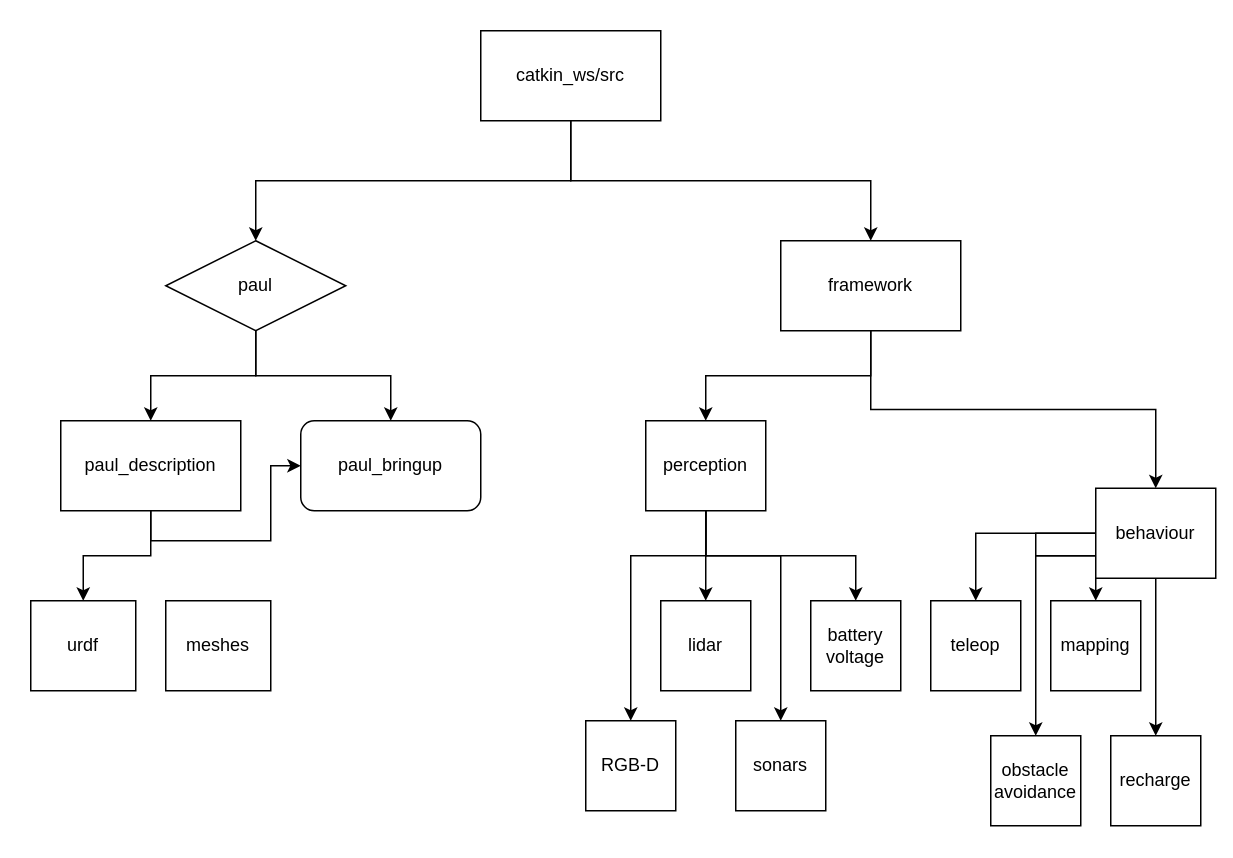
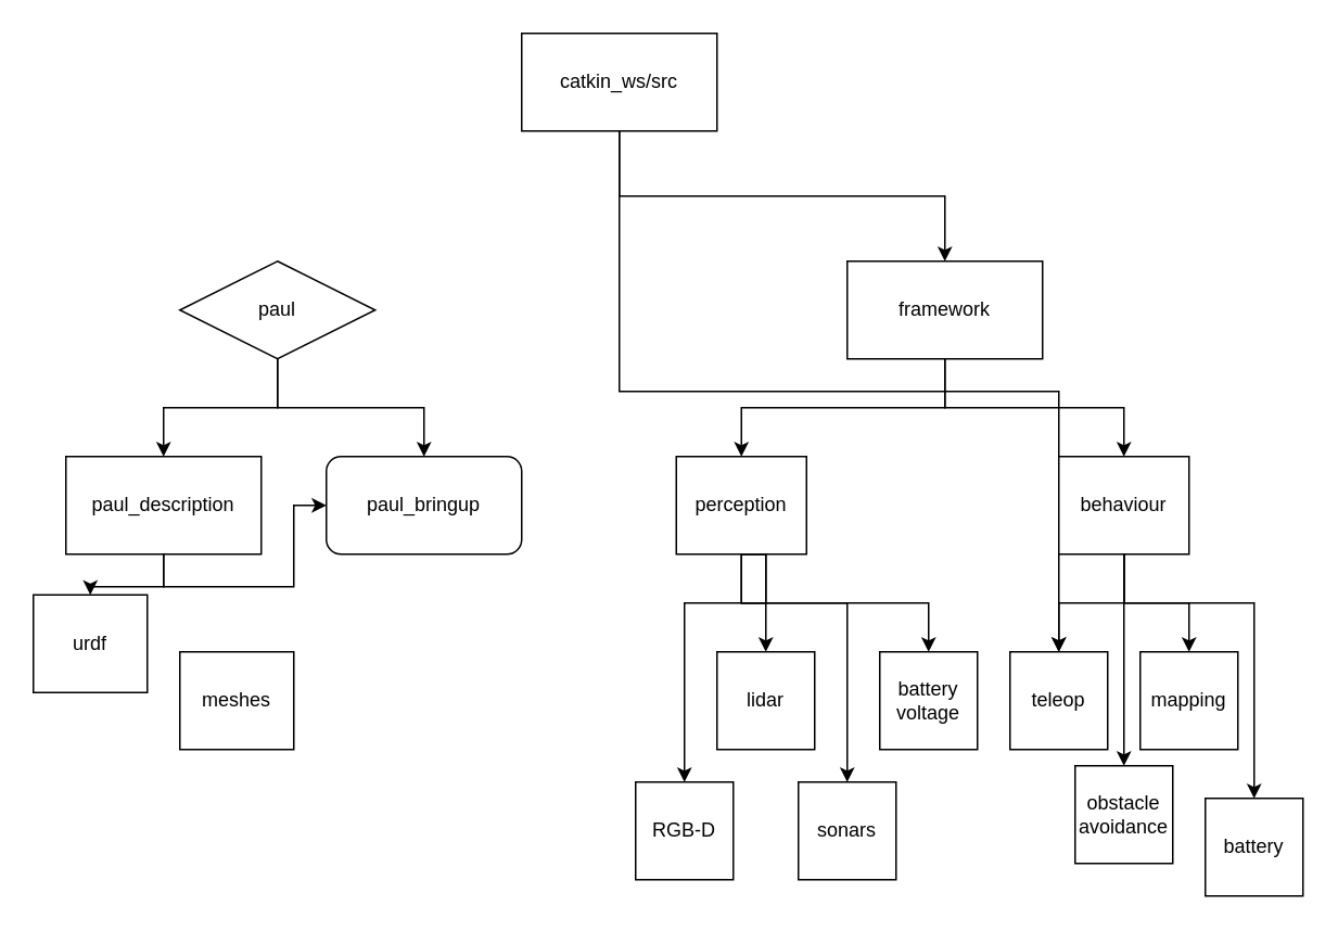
- <mxCell id="2" style="edgeStyle=orthogonalEdgeStyle;rounded=0;orthogonalLoop=1;jettySize=auto;html=1;entryX=0.5;entryY=0;entryDx=0;entryDy=0;exitX=0.5;exitY=1;exitDx=0;exitDy=0;" edge="1" parent="1" source="4" target="7"><mxGeometry relative="1" as="geometry" /></mxCell>
+ <mxCell id="2" style="edgeStyle=orthogonalEdgeStyle;rounded=0;orthogonalLoop=1;jettySize=auto;html=1;exitX=0.5;exitY=1;exitDx=0;exitDy=0;" edge="1" parent="1" source="4" target="31"><mxGeometry relative="1" as="geometry" /></mxCell>
- <mxCell id="19" value="perception" style="rounded=0;whiteSpace=wrap;html=1;" vertex="1" parent="1"><mxGeometry x="430" y="280" width="80" height="60" as="geometry" /></mxCell>
+ <mxCell id="19" value="perception" style="rounded=0;whiteSpace=wrap;html=1;" vertex="1" parent="1"><mxGeometry x="415" y="280" width="80" height="60" as="geometry" /></mxCell>
- <mxCell id="24" value="behaviour" style="rounded=0;whiteSpace=wrap;html=1;" vertex="1" parent="1"><mxGeometry x="730" y="325" width="80" height="60" as="geometry" /></mxCell>
+ <mxCell id="24" value="behaviour" style="rounded=0;whiteSpace=wrap;html=1;" vertex="1" parent="1"><mxGeometry x="650" y="280" width="80" height="60" as="geometry" /></mxCell>
- <mxCell id="27" value="urdf" style="rounded=0;whiteSpace=wrap;html=1;" vertex="1" parent="1"><mxGeometry x="20" y="400" width="70" height="60" as="geometry" /></mxCell>
+ <mxCell id="27" value="urdf" style="rounded=0;whiteSpace=wrap;html=1;" vertex="1" parent="1"><mxGeometry x="20" y="365" width="70" height="60" as="geometry" /></mxCell>
- <mxCell id="32" value="obstacle avoidance" style="rounded=0;whiteSpace=wrap;html=1;" vertex="1" parent="1"><mxGeometry x="660" y="490" width="60" height="60" as="geometry" /></mxCell>
+ <mxCell id="32" value="obstacle avoidance" style="rounded=0;whiteSpace=wrap;html=1;" vertex="1" parent="1"><mxGeometry x="660" y="470" width="60" height="60" as="geometry" /></mxCell>
- <mxCell id="33" value="recharge" style="rounded=0;whiteSpace=wrap;html=1;" vertex="1" parent="1"><mxGeometry x="740" y="490" width="60" height="60" as="geometry" /></mxCell>
+ <mxCell id="33" value="battery" style="rounded=0;whiteSpace=wrap;html=1;" vertex="1" parent="1"><mxGeometry x="740" y="490" width="60" height="60" as="geometry" /></mxCell>
